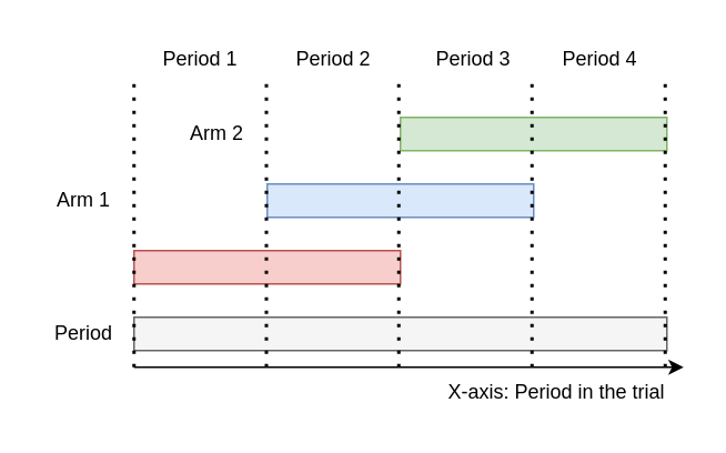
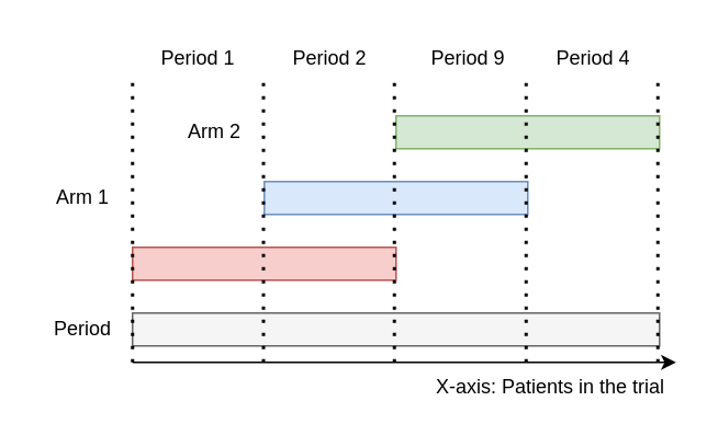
- <mxCell id="18" value="Period 3" style="text;html=1;strokeColor=none;fillColor=none;align=center;verticalAlign=middle;whiteSpace=wrap;rounded=0;" vertex="1" parent="1"><mxGeometry x="253.5" y="20" width="60" height="30" as="geometry" /></mxCell>
+ <mxCell id="18" value="Period 9" style="text;html=1;strokeColor=none;fillColor=none;align=center;verticalAlign=middle;whiteSpace=wrap;rounded=0;" vertex="1" parent="1"><mxGeometry x="253.5" y="20" width="60" height="30" as="geometry" /></mxCell>
- <mxCell id="10" value="X-axis: Period in the trial" style="text;html=1;strokeColor=none;fillColor=none;align=center;verticalAlign=middle;whiteSpace=wrap;rounded=0;" parent="1" vertex="1"><mxGeometry x="254" y="220" width="160" height="30" as="geometry" /></mxCell>
+ <mxCell id="10" value="X-axis: Patients in the trial" style="text;html=1;strokeColor=none;fillColor=none;align=center;verticalAlign=middle;whiteSpace=wrap;rounded=0;" parent="1" vertex="1"><mxGeometry x="254" y="220" width="160" height="30" as="geometry" /></mxCell>
